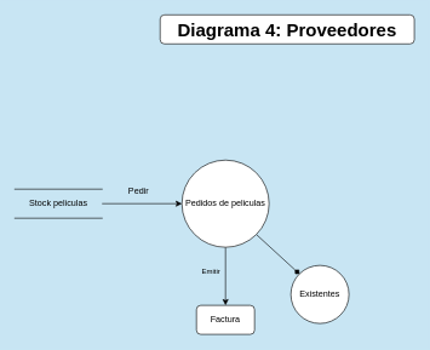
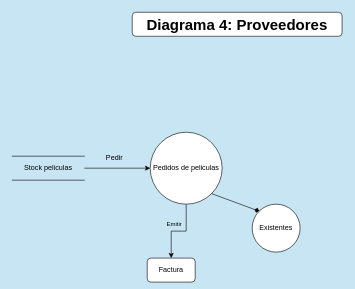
- <mxCell id="8" value="Existentes" style="ellipse;whiteSpace=wrap;html=1;aspect=fixed;" vertex="1" parent="1"><mxGeometry x="400" y="365" width="80" height="80" as="geometry" /></mxCell>
+ <mxCell id="8" value="Existentes" style="ellipse;whiteSpace=wrap;html=1;aspect=fixed;" vertex="1" parent="1"><mxGeometry x="420" y="340" width="80" height="80" as="geometry" /></mxCell>
- <mxCell id="9" value="Factura" style="rounded=1;whiteSpace=wrap;html=1;" vertex="1" parent="1"><mxGeometry x="270" y="420" width="80" height="40" as="geometry" /></mxCell>
+ <mxCell id="9" value="Factura" style="rounded=1;whiteSpace=wrap;html=1;" vertex="1" parent="1"><mxGeometry x="245" y="430" width="80" height="40" as="geometry" /></mxCell>
